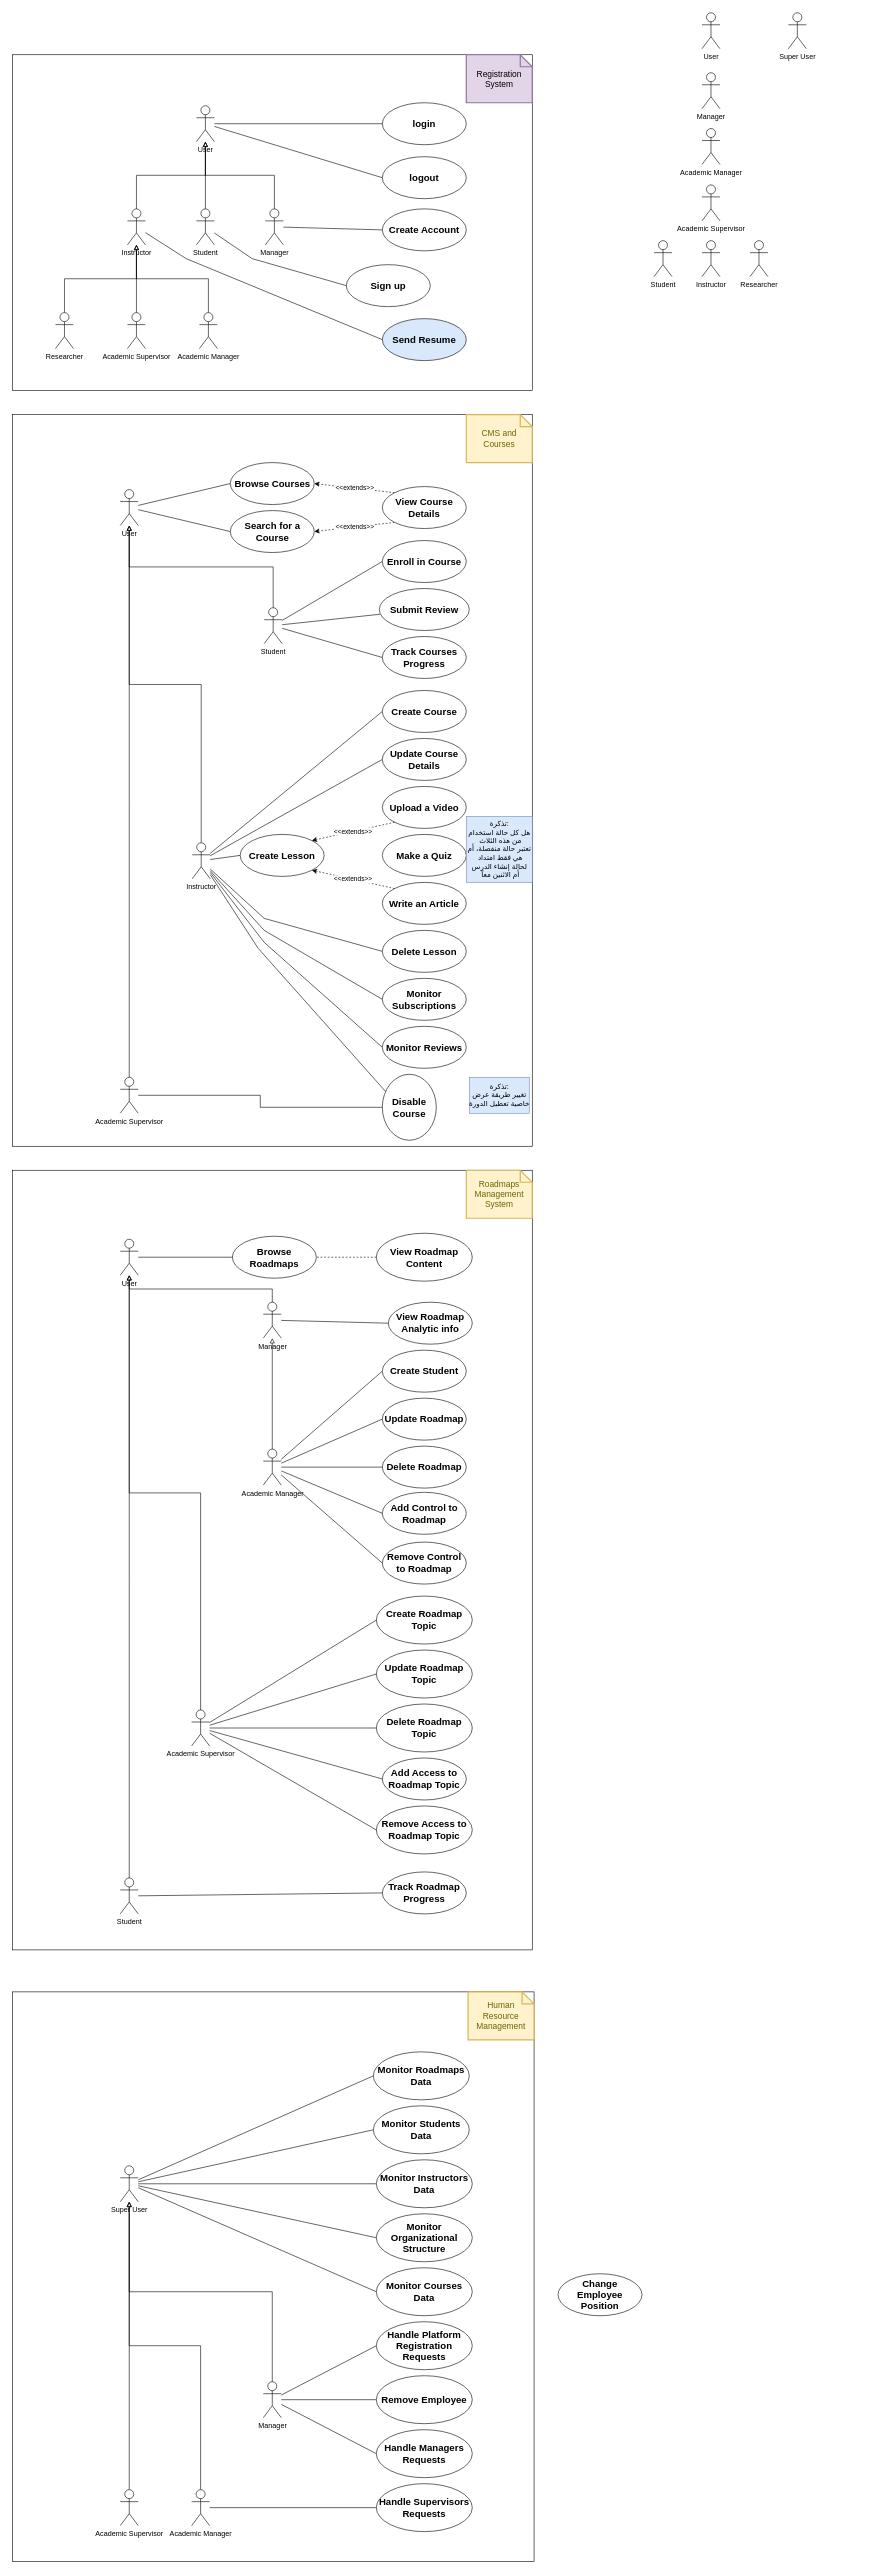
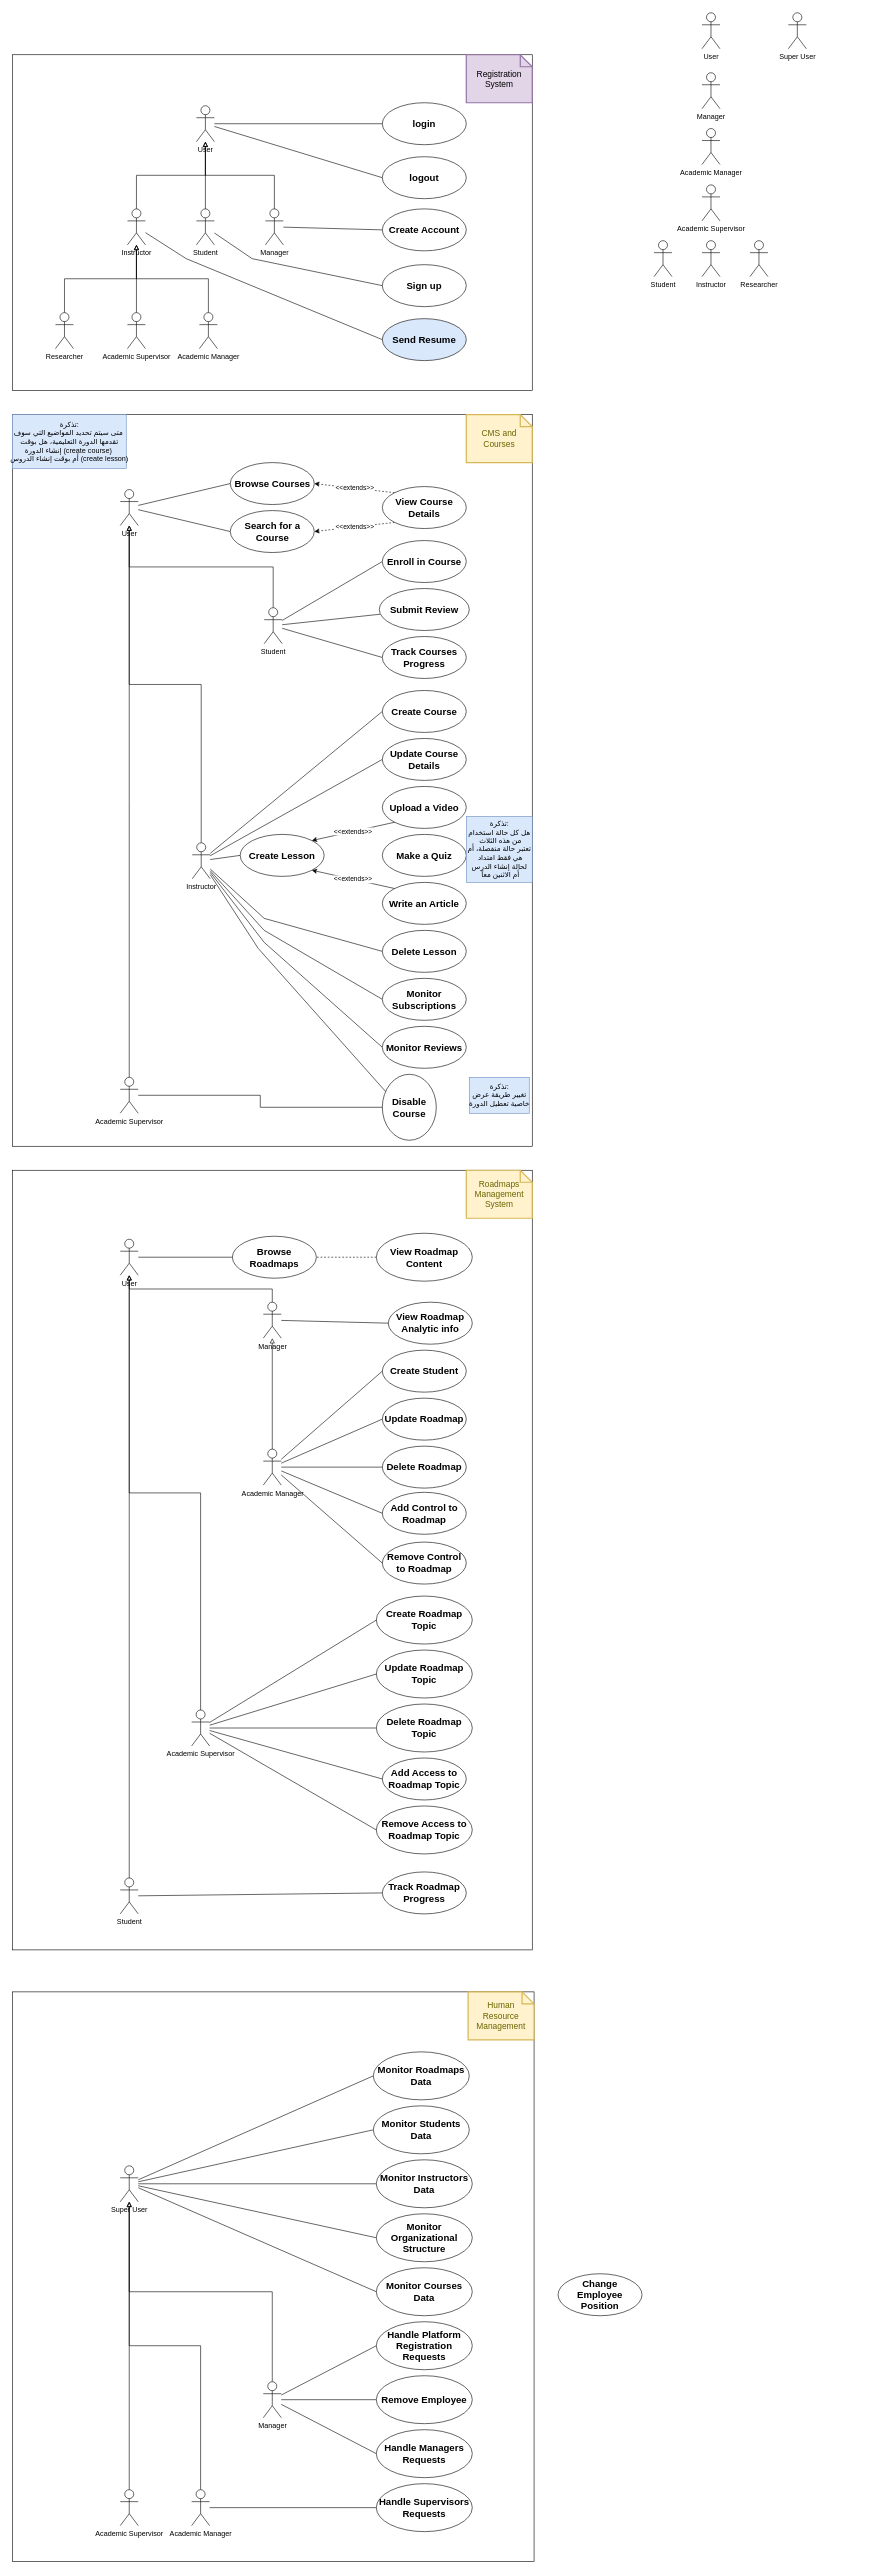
- <mxCell id="6" value="Sign up" style="ellipse;whiteSpace=wrap;html=1;fontSize=16;fontStyle=1;flipV=0;" parent="1" vertex="1"><mxGeometry x="577" y="440" width="140" height="70" as="geometry" /></mxCell>
+ <mxCell id="6" value="Sign up" style="ellipse;whiteSpace=wrap;html=1;fontSize=16;fontStyle=1;flipV=0;" parent="1" vertex="1"><mxGeometry x="637" y="440" width="140" height="70" as="geometry" /></mxCell>
+ <mxCell id="77" value="تذكرة:&lt;br&gt;متى سيتم تحديد المواضيع التي سوف&amp;nbsp;&lt;div&gt;تقدمها الدورة التعليمية، هل بوقت&lt;/div&gt;&lt;div&gt;&lt;span style=&quot;background-color: initial;&quot;&gt;إنشاء الدورة (create course)&amp;nbsp;&lt;br&gt;أم بوقت إنشاء الدروس (create lesson)&lt;/span&gt;&lt;/div&gt;" style="text;html=1;align=center;verticalAlign=middle;resizable=0;points=[];autosize=1;strokeColor=#6c8ebf;fillColor=#dae8fc;" parent="1" vertex="1"><mxGeometry x="20" y="690" width="190" height="90" as="geometry" /></mxCell>
- <mxCell id="73" value="&amp;lt;&amp;lt;extends&amp;gt;&amp;gt;" style="rounded=0;orthogonalLoop=1;jettySize=auto;html=1;exitX=0;exitY=1;exitDx=0;exitDy=0;entryX=1;entryY=0;entryDx=0;entryDy=0;endArrow=classic;endFill=1;dashed=1;" parent="1" source="70" target="67" edge="1"><mxGeometry relative="1" as="geometry" /></mxCell>
+ <mxCell id="73" value="&amp;lt;&amp;lt;extends&amp;gt;&amp;gt;" style="rounded=0;orthogonalLoop=1;jettySize=auto;html=1;exitX=0;exitY=1;exitDx=0;exitDy=0;entryX=1;entryY=0;entryDx=0;entryDy=0;endArrow=classic;endFill=1;dashed=0;" parent="1" source="70" target="67" edge="1"><mxGeometry relative="1" as="geometry" /></mxCell>
- <mxCell id="74" value="&amp;lt;&amp;lt;extends&amp;gt;&amp;gt;" style="edgeStyle=none;rounded=0;orthogonalLoop=1;jettySize=auto;html=1;exitX=0;exitY=0;exitDx=0;exitDy=0;entryX=1;entryY=1;entryDx=0;entryDy=0;strokeColor=default;align=center;verticalAlign=middle;fontFamily=Helvetica;fontSize=11;fontColor=default;labelBackgroundColor=default;endArrow=classic;endFill=1;dashed=1;" parent="1" source="72" target="67" edge="1"><mxGeometry relative="1" as="geometry" /></mxCell>
+ <mxCell id="74" value="&amp;lt;&amp;lt;extends&amp;gt;&amp;gt;" style="edgeStyle=none;rounded=0;orthogonalLoop=1;jettySize=auto;html=1;exitX=0;exitY=0;exitDx=0;exitDy=0;entryX=1;entryY=1;entryDx=0;entryDy=0;strokeColor=default;align=center;verticalAlign=middle;fontFamily=Helvetica;fontSize=11;fontColor=default;labelBackgroundColor=default;endArrow=classic;endFill=1;dashed=0;" parent="1" source="72" target="67" edge="1"><mxGeometry relative="1" as="geometry" /></mxCell>
